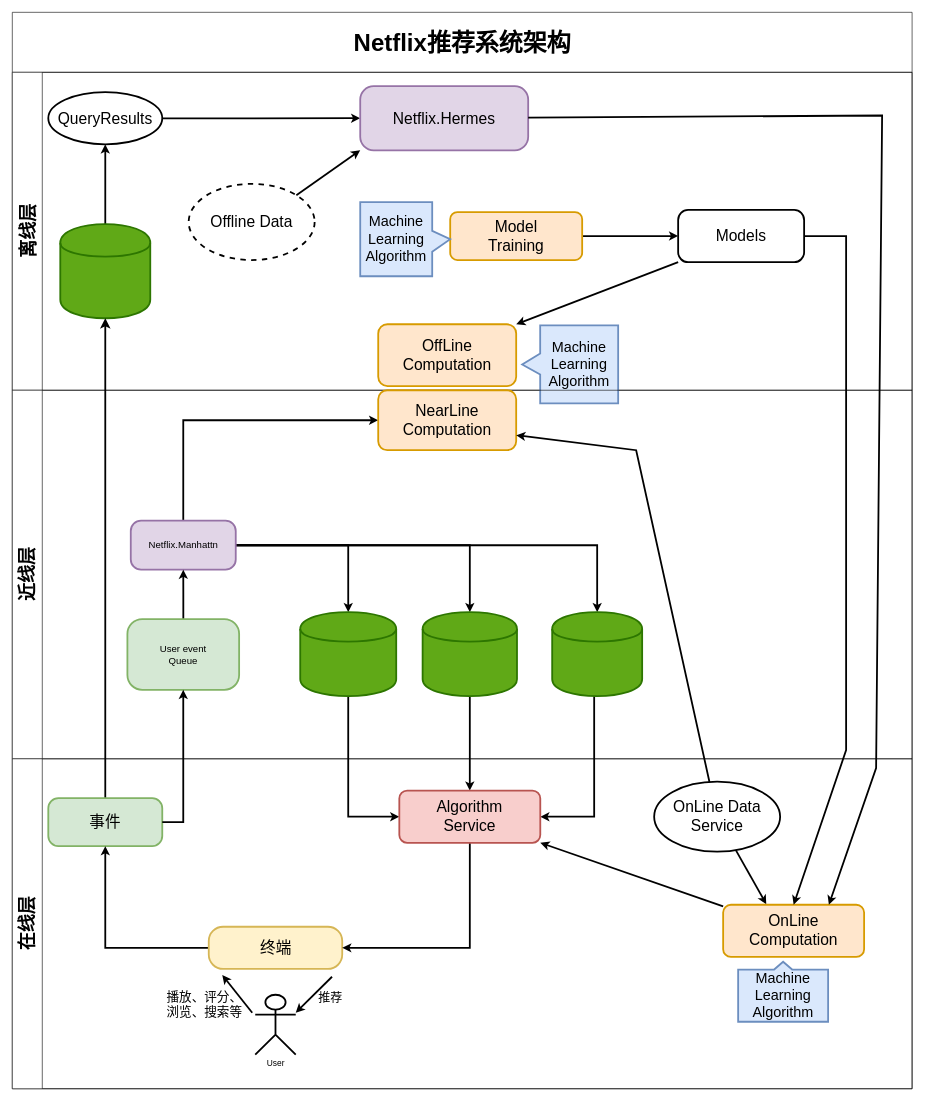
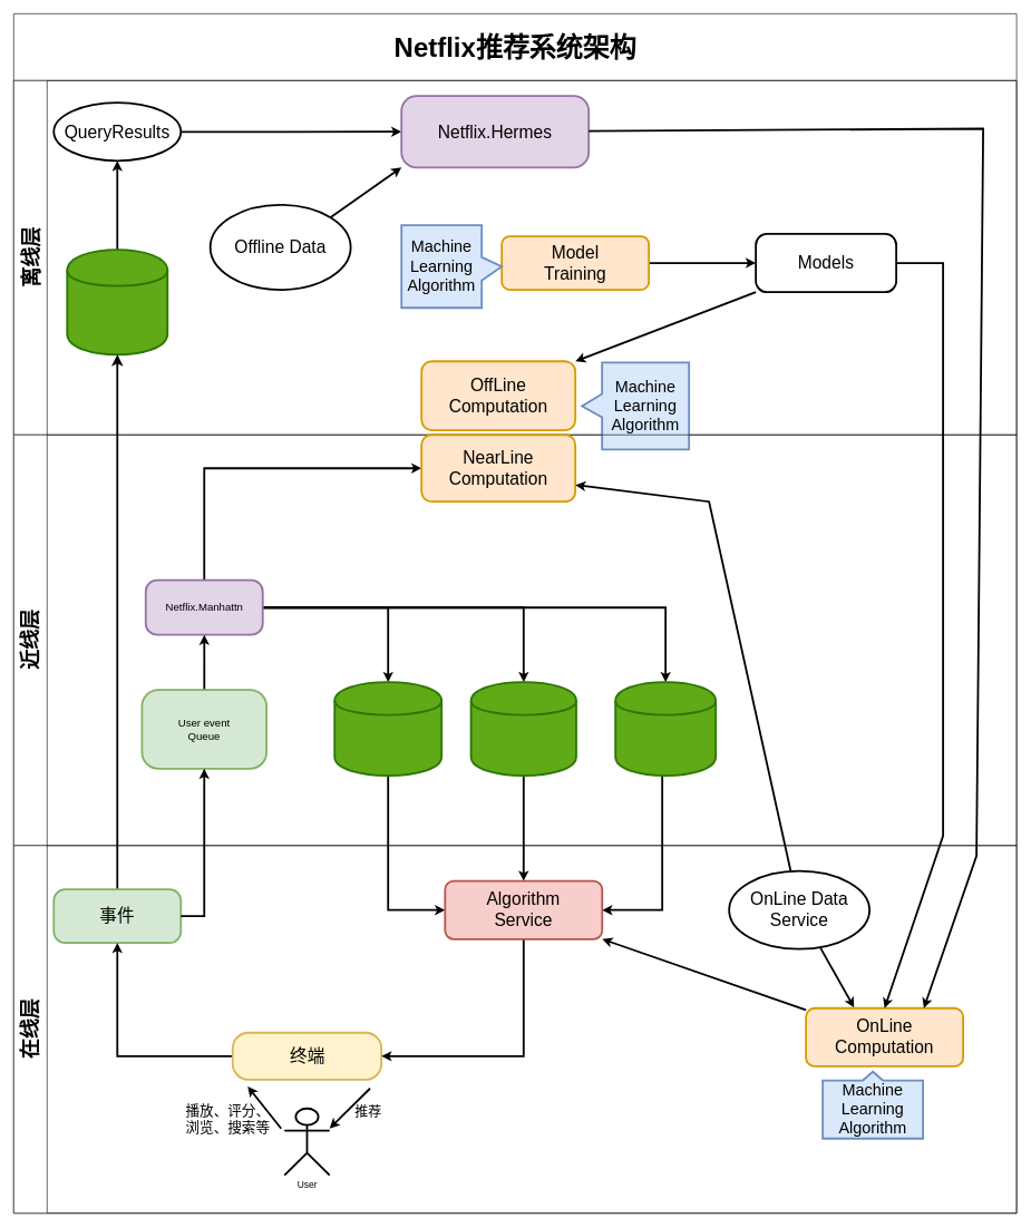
- <mxCell id="9" value="Offline Data" style="ellipse;whiteSpace=wrap;html=1;fontSize=26;strokeWidth=3;dashed=1;" parent="3" vertex="1"><mxGeometry x="294" y="186" width="210" height="127" as="geometry" /></mxCell>
+ <mxCell id="9" value="Offline Data" style="ellipse;whiteSpace=wrap;html=1;fontSize=26;strokeWidth=3;" parent="3" vertex="1"><mxGeometry x="294" y="186" width="210" height="127" as="geometry" /></mxCell>
